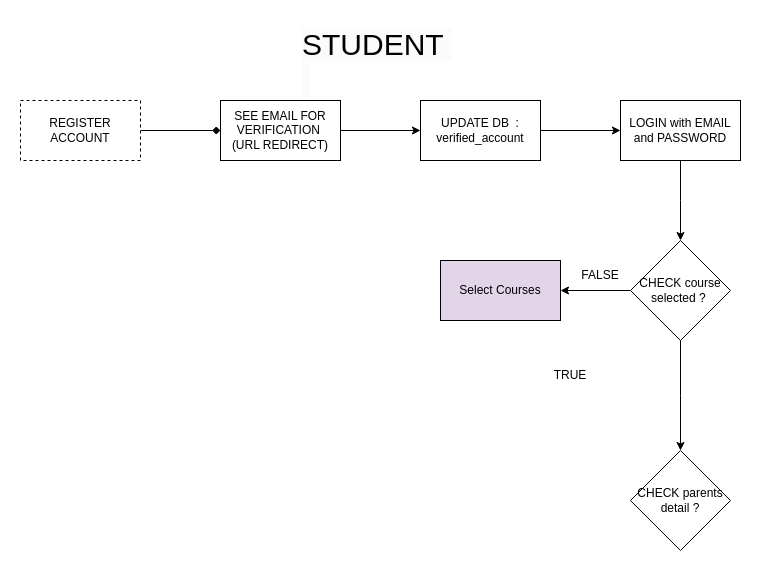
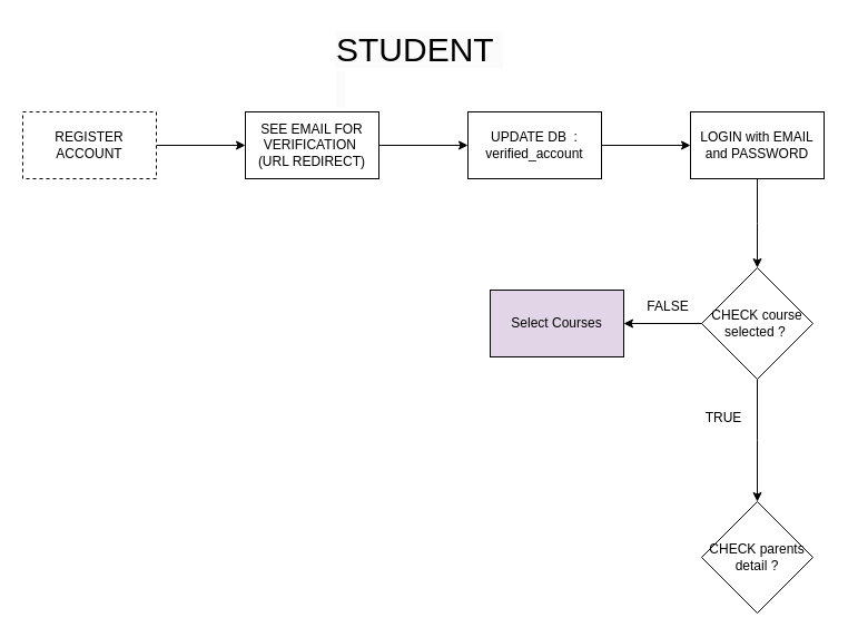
- <mxCell id="3" value="" style="edgeStyle=orthogonalEdgeStyle;rounded=0;orthogonalLoop=1;jettySize=auto;html=1;endArrow=diamond;" edge="1" parent="1" source="4" target="6"><mxGeometry relative="1" as="geometry" /></mxCell>
+ <mxCell id="3" value="" style="edgeStyle=orthogonalEdgeStyle;rounded=0;orthogonalLoop=1;jettySize=auto;html=1;" edge="1" parent="1" source="4" target="6"><mxGeometry relative="1" as="geometry" /></mxCell>
- <mxCell id="14" value="TRUE" style="text;html=1;strokeColor=none;fillColor=none;align=center;verticalAlign=middle;whiteSpace=wrap;rounded=0;" vertex="1" parent="1"><mxGeometry x="540" y="360" width="60" height="30" as="geometry" /></mxCell>
+ <mxCell id="14" value="TRUE" style="text;html=1;strokeColor=none;fillColor=none;align=center;verticalAlign=middle;whiteSpace=wrap;rounded=0;" vertex="1" parent="1"><mxGeometry x="620" y="360" width="60" height="30" as="geometry" /></mxCell>
